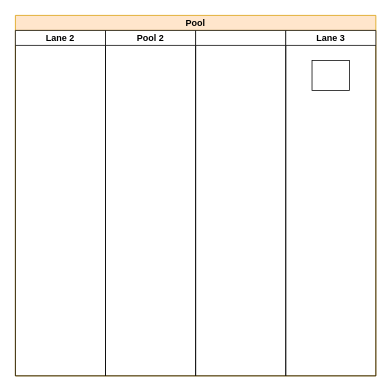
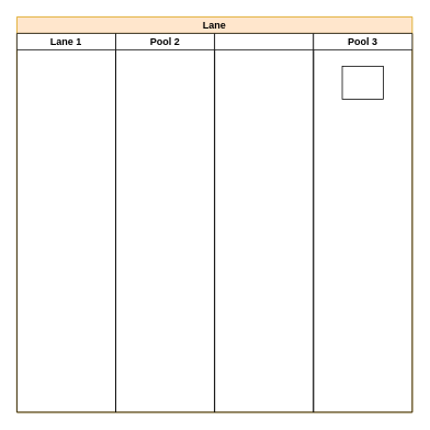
- <mxCell id="2" value="Pool" style="swimlane;childLayout=stackLayout;resizeParent=1;resizeParentMax=0;startSize=20;fillColor=#ffe6cc;strokeColor=#d79b00;" vertex="1" parent="1"><mxGeometry x="20" y="20" width="480" height="480" as="geometry" /></mxCell>
+ <mxCell id="2" value="Lane" style="swimlane;childLayout=stackLayout;resizeParent=1;resizeParentMax=0;startSize=20;fillColor=#ffe6cc;strokeColor=#d79b00;" vertex="1" parent="1"><mxGeometry x="20" y="20" width="480" height="480" as="geometry" /></mxCell>
- <mxCell id="3" value="Lane 2" style="swimlane;startSize=20;" vertex="1" parent="2"><mxGeometry y="20" width="120" height="460" as="geometry" /></mxCell>
+ <mxCell id="3" value="Lane 1" style="swimlane;startSize=20;" vertex="1" parent="2"><mxGeometry y="20" width="120" height="460" as="geometry" /></mxCell>
- <mxCell id="6" value="Lane 3" style="swimlane;startSize=20;" vertex="1" parent="2"><mxGeometry x="360" y="20" width="120" height="460" as="geometry" /></mxCell>
+ <mxCell id="6" value="Pool 3" style="swimlane;startSize=20;" vertex="1" parent="2"><mxGeometry x="360" y="20" width="120" height="460" as="geometry" /></mxCell>
